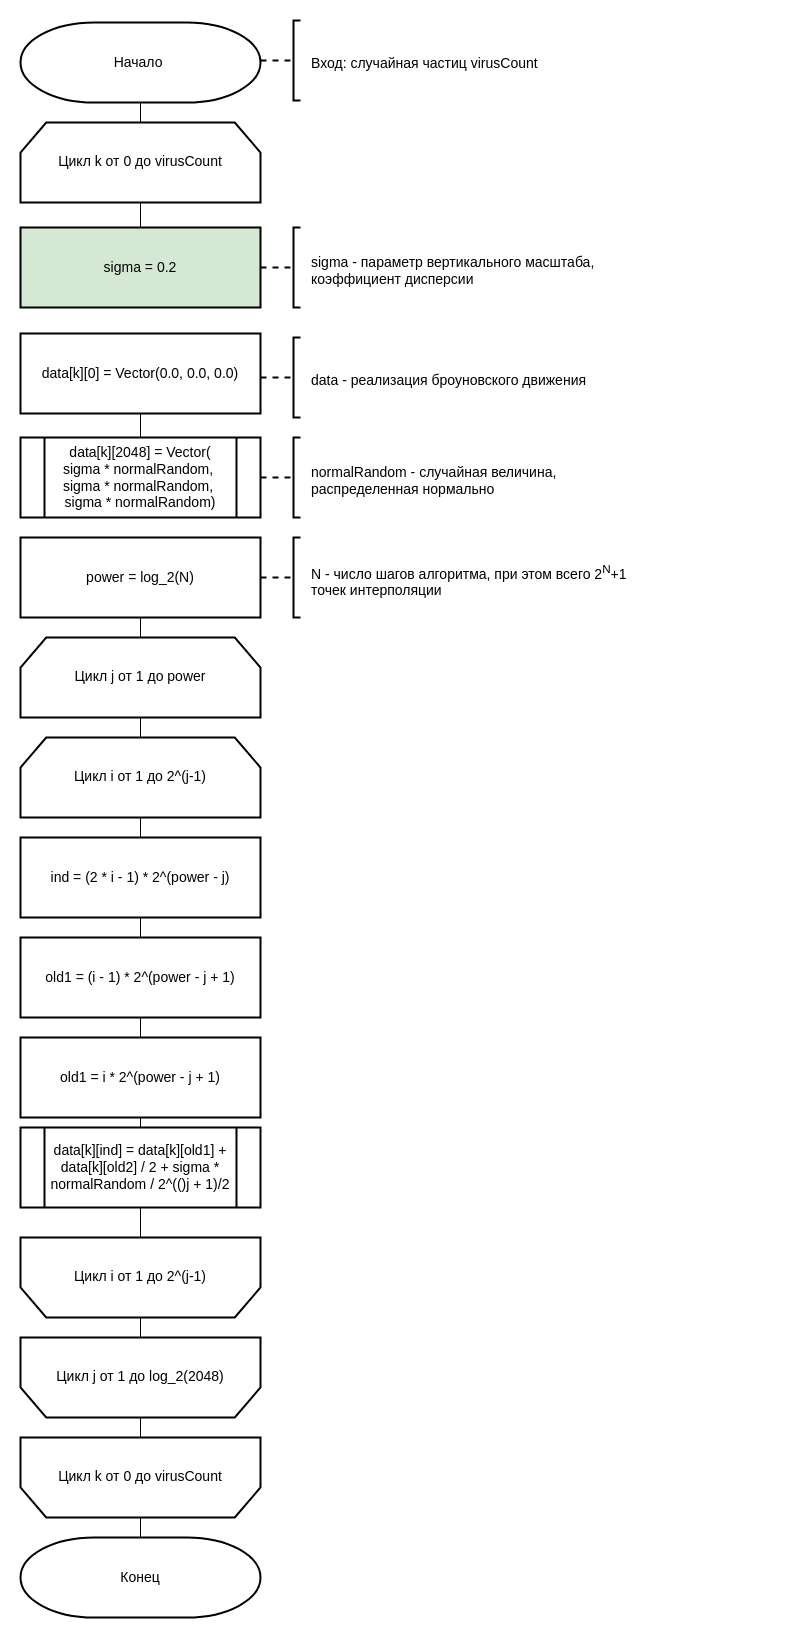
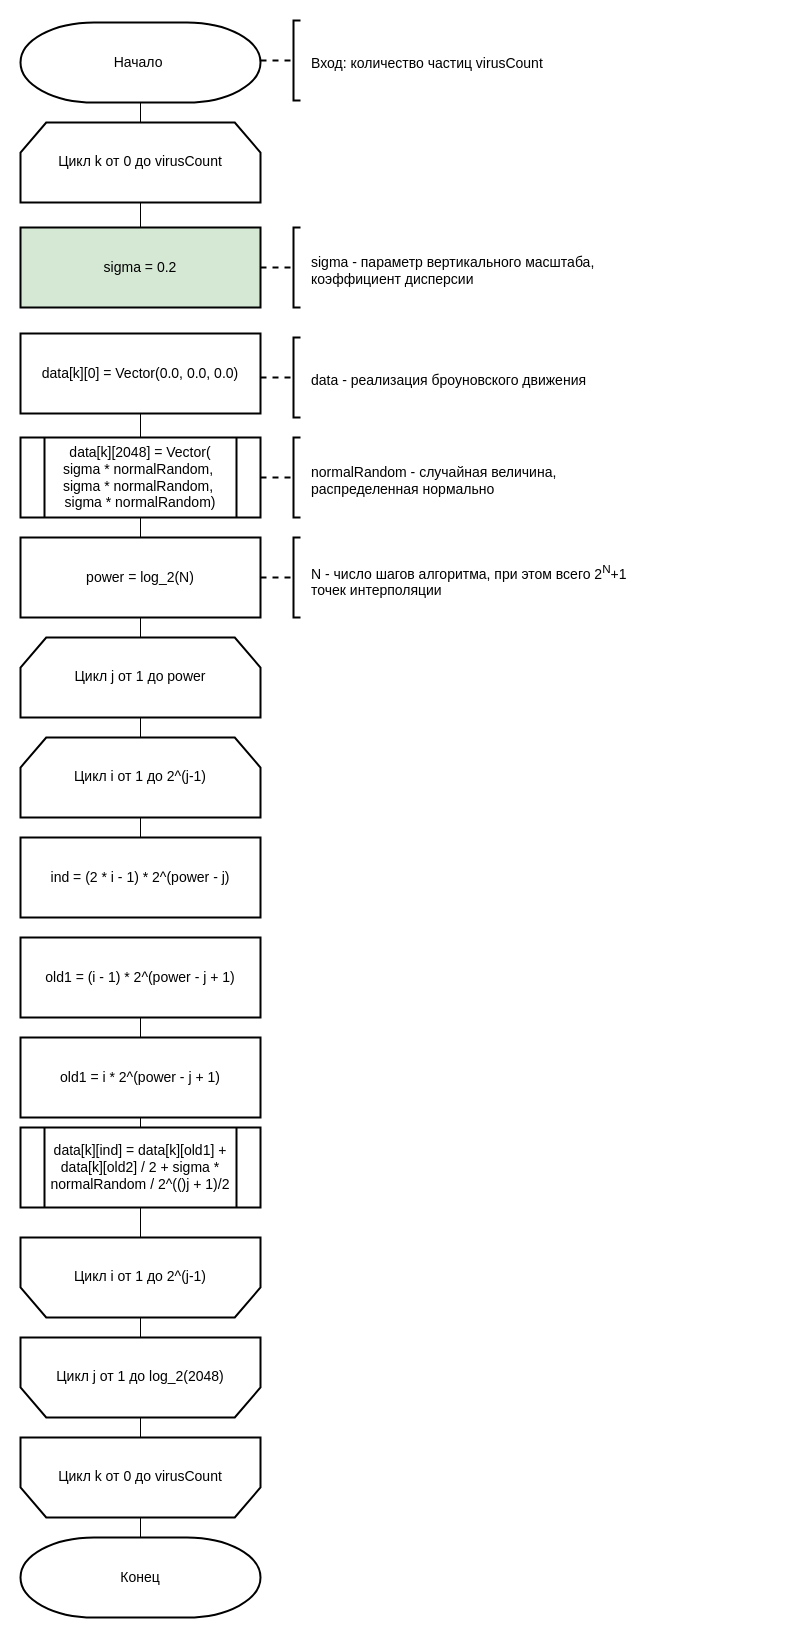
- <mxCell id="34" value="&lt;span style=&quot;font-size: 14px;&quot;&gt;Вход: случайная частиц virusCount&lt;br&gt;&lt;/span&gt;" style="text;html=1;align=left;verticalAlign=middle;resizable=0;points=[];autosize=1;strokeColor=none;fillColor=none;" vertex="1" parent="32"><mxGeometry x="49" y="28.0" width="260" height="30" as="geometry" /></mxCell>
+ <mxCell id="34" value="&lt;span style=&quot;font-size: 14px;&quot;&gt;Вход: количество частиц virusCount&lt;br&gt;&lt;/span&gt;" style="text;html=1;align=left;verticalAlign=middle;resizable=0;points=[];autosize=1;strokeColor=none;fillColor=none;" vertex="1" parent="32"><mxGeometry x="49" y="28.0" width="260" height="30" as="geometry" /></mxCell>
+ <mxCell id="12" style="edgeStyle=orthogonalEdgeStyle;rounded=0;orthogonalLoop=1;jettySize=auto;html=1;exitX=0.5;exitY=1;exitDx=0;exitDy=0;entryX=0.5;entryY=0;entryDx=0;entryDy=0;endArrow=none;endFill=0;" edge="1" parent="1" source="13" target="25"><mxGeometry relative="1" as="geometry" /></mxCell>
- <mxCell id="22" style="edgeStyle=orthogonalEdgeStyle;rounded=0;orthogonalLoop=1;jettySize=auto;html=1;exitX=0.5;exitY=1;exitDx=0;exitDy=0;entryX=0.5;entryY=0;entryDx=0;entryDy=0;endArrow=none;endFill=0;" edge="1" parent="1" source="23" target="27"><mxGeometry relative="1" as="geometry" /></mxCell>
